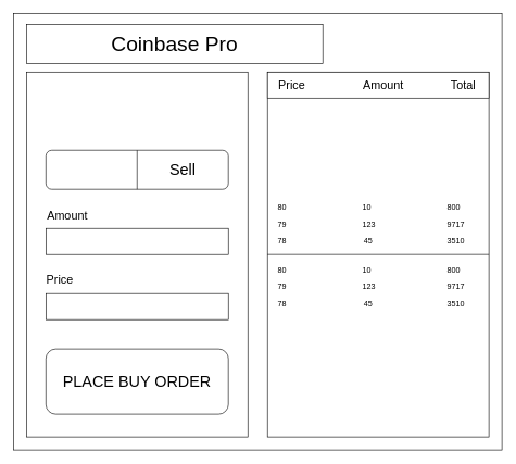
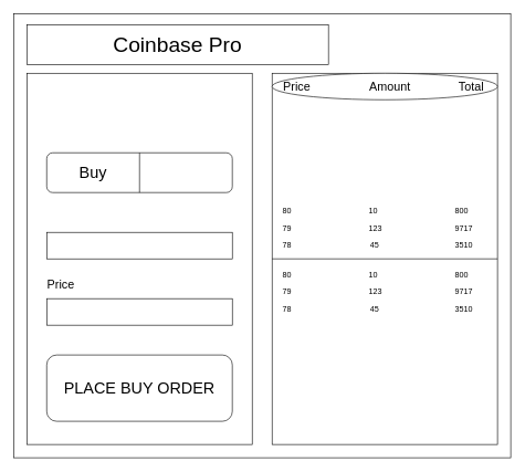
- <mxCell id="17" value="&lt;div style=&quot;text-align: justify ; font-size: 18px&quot;&gt;&lt;span&gt;&amp;nbsp; &amp;nbsp;Price&amp;nbsp; &amp;nbsp; &amp;nbsp; &amp;nbsp; &amp;nbsp; &amp;nbsp; &amp;nbsp; &amp;nbsp; &amp;nbsp; Amount&lt;span style=&quot;white-space: pre&quot;&gt;&#09;&lt;/span&gt;&amp;nbsp; &amp;nbsp; &amp;nbsp; &amp;nbsp; Total&lt;/span&gt;&lt;/div&gt;&lt;div style=&quot;text-align: justify&quot;&gt;&lt;/div&gt;" style="rounded=0;whiteSpace=wrap;html=1;align=left;" vertex="1" parent="1"><mxGeometry x="410" y="110" width="340" height="40" as="geometry" /></mxCell>
+ <mxCell id="17" value="&lt;div style=&quot;text-align: justify ; font-size: 18px&quot;&gt;&lt;span&gt;&amp;nbsp; &amp;nbsp;Price&amp;nbsp; &amp;nbsp; &amp;nbsp; &amp;nbsp; &amp;nbsp; &amp;nbsp; &amp;nbsp; &amp;nbsp; &amp;nbsp; Amount&lt;span style=&quot;white-space: pre&quot;&gt;&#09;&lt;/span&gt;&amp;nbsp; &amp;nbsp; &amp;nbsp; &amp;nbsp; Total&lt;/span&gt;&lt;/div&gt;&lt;div style=&quot;text-align: justify&quot;&gt;&lt;/div&gt;" style="ellipse;whiteSpace=wrap;html=1;align=left;" vertex="1" parent="1"><mxGeometry x="410" y="110" width="340" height="40" as="geometry" /></mxCell>
+ <mxCell id="14" value="&lt;span style=&quot;font-size: 24px&quot;&gt;Buy&lt;/span&gt;" style="text;html=1;strokeColor=none;fillColor=none;align=center;verticalAlign=middle;whiteSpace=wrap;rounded=0;" vertex="1" parent="4"><mxGeometry x="80" y="140" width="40" height="20" as="geometry" /></mxCell>
- <mxCell id="15" value="&lt;span style=&quot;font-size: 24px&quot;&gt;Sell&lt;/span&gt;" style="text;html=1;strokeColor=none;fillColor=none;align=center;verticalAlign=middle;whiteSpace=wrap;rounded=0;" vertex="1" parent="4"><mxGeometry x="220" y="140" width="40" height="20" as="geometry" /></mxCell>
- <mxCell id="8" value="&lt;font style=&quot;font-size: 18px&quot;&gt;Amount&lt;/font&gt;" style="text;html=1;strokeColor=none;fillColor=none;align=center;verticalAlign=middle;whiteSpace=wrap;rounded=0;" vertex="1" parent="6"><mxGeometry x="13" width="40" height="20" as="geometry" /></mxCell>
